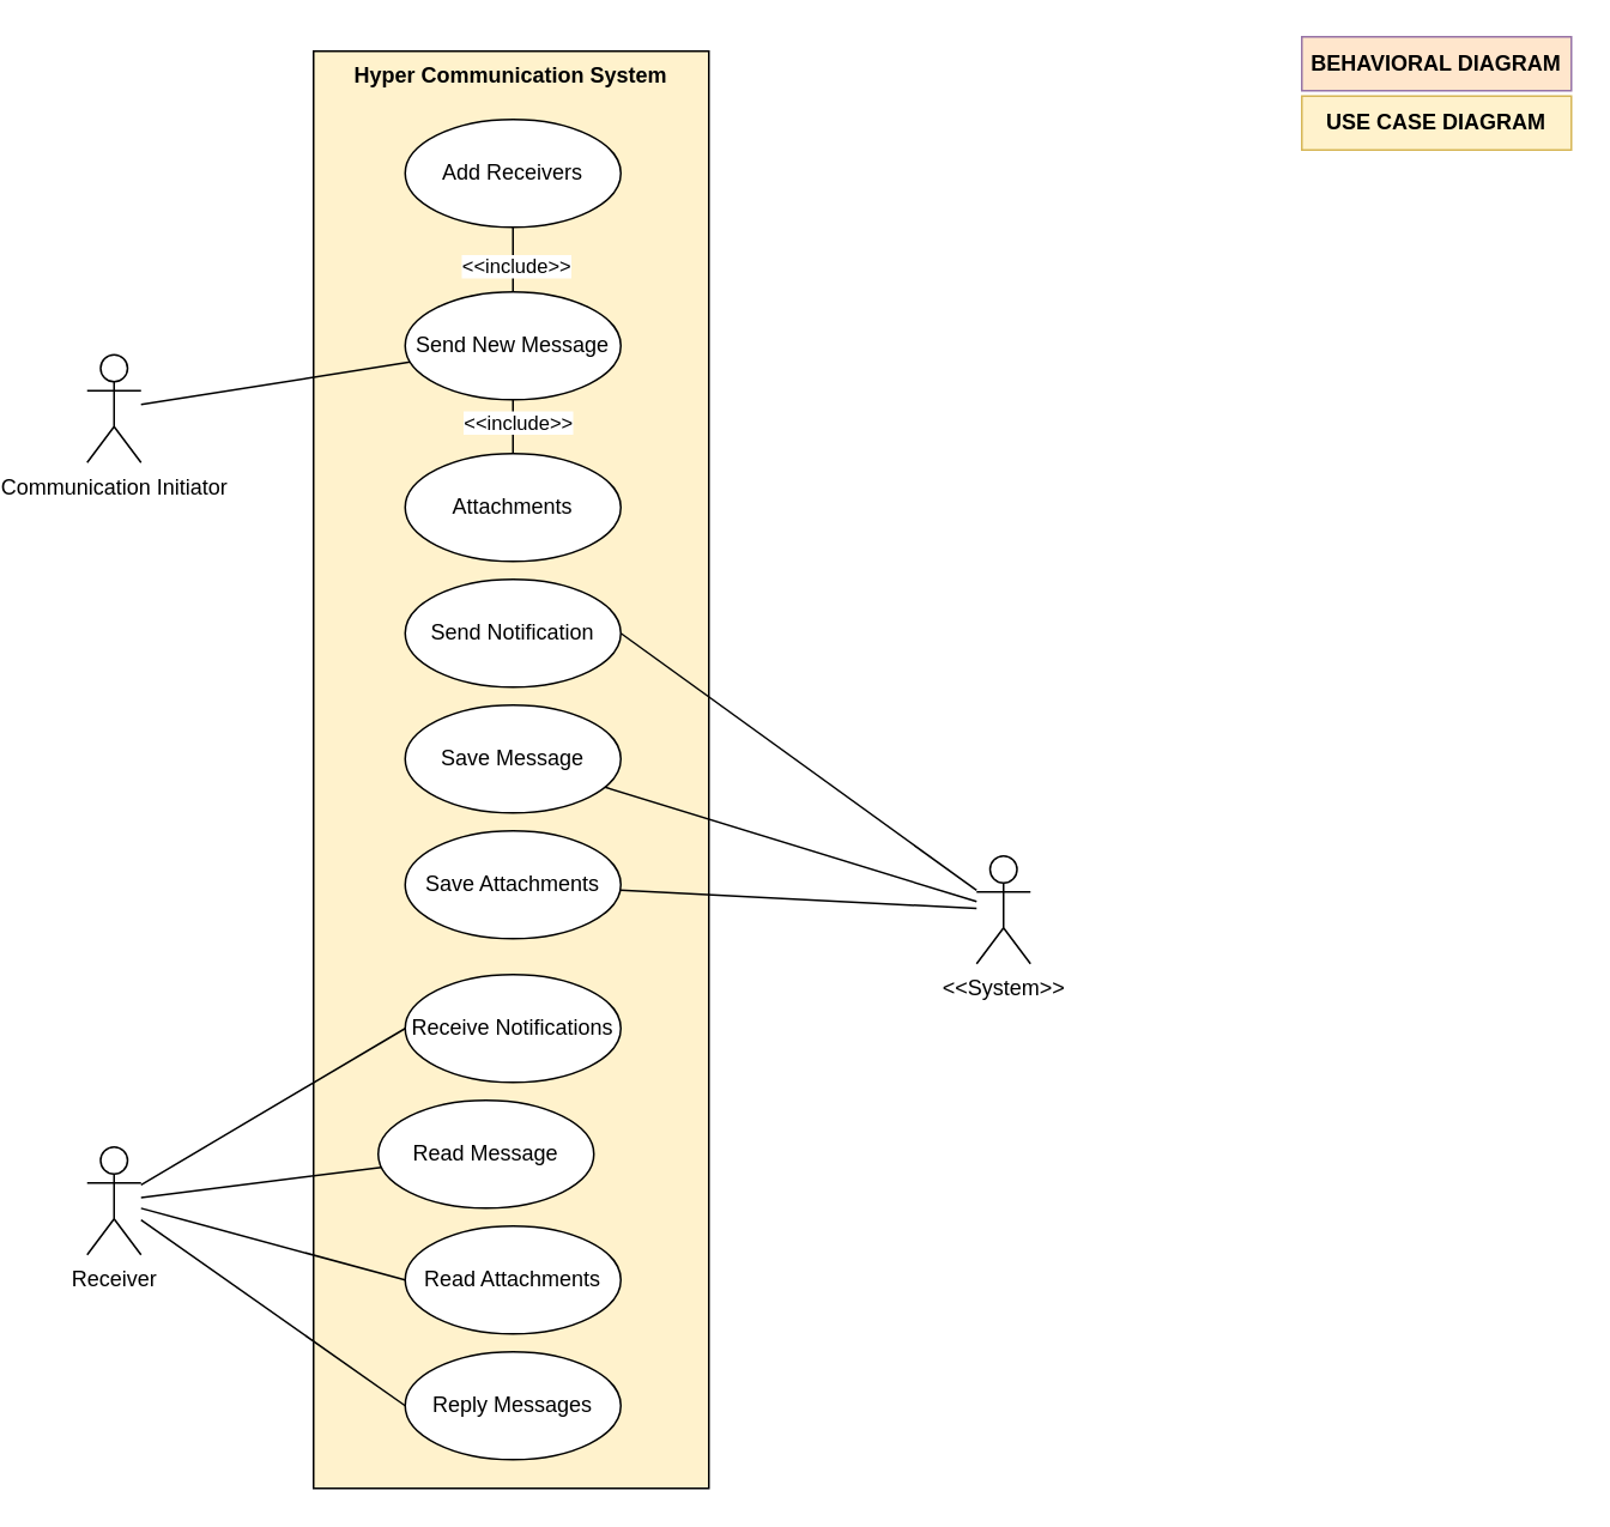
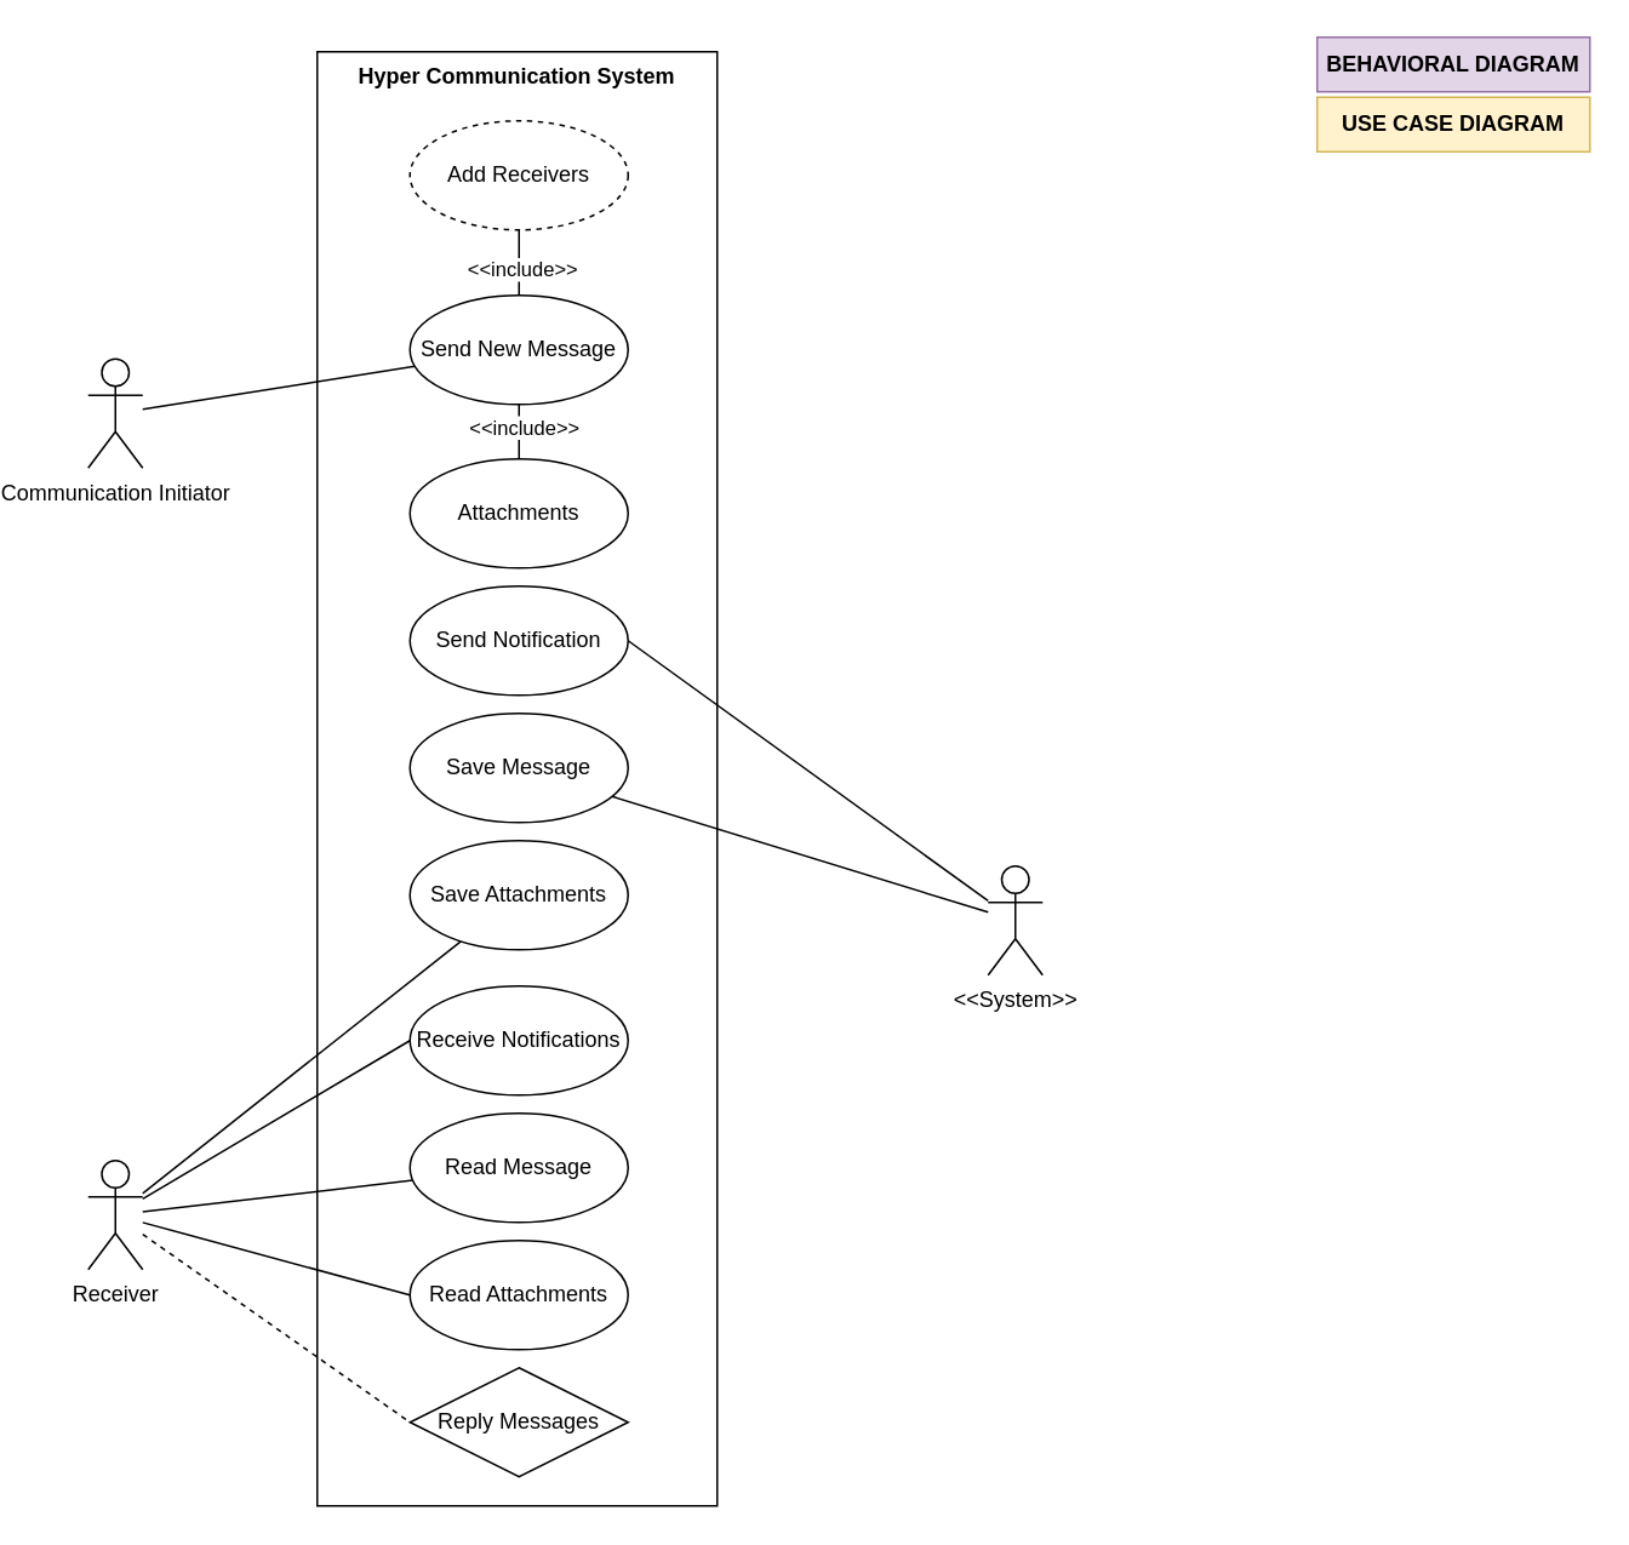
- <mxCell id="29" value="BEHAVIORAL DIAGRAM" style="rounded=0;whiteSpace=wrap;html=1;fillColor=#ffe6cc;strokeColor=#9673a6;fontStyle=1;" vertex="1" parent="1"><mxGeometry x="696" y="20" width="150" height="30" as="geometry" /></mxCell>
+ <mxCell id="29" value="BEHAVIORAL DIAGRAM" style="rounded=0;whiteSpace=wrap;html=1;fillColor=#e1d5e7;strokeColor=#9673a6;fontStyle=1" vertex="1" parent="1"><mxGeometry x="696" y="20" width="150" height="30" as="geometry" /></mxCell>
- <mxCell id="2" value="&lt;b&gt;Hyper Communication System&lt;/b&gt;" style="rounded=0;whiteSpace=wrap;html=1;verticalAlign=top;fillColor=#fff2cc;" vertex="1" parent="1"><mxGeometry x="146" y="28" width="220" height="800" as="geometry" /></mxCell>
+ <mxCell id="2" value="&lt;b&gt;Hyper Communication System&lt;/b&gt;" style="rounded=0;whiteSpace=wrap;html=1;verticalAlign=top;" vertex="1" parent="1"><mxGeometry x="146" y="28" width="220" height="800" as="geometry" /></mxCell>
- <mxCell id="19" value="Add Receivers" style="ellipse;whiteSpace=wrap;html=1;" vertex="1" parent="1"><mxGeometry x="197" y="66" width="120" height="60" as="geometry" /></mxCell>
+ <mxCell id="19" value="Add Receivers" style="ellipse;whiteSpace=wrap;html=1;dashed=1;" vertex="1" parent="1"><mxGeometry x="197" y="66" width="120" height="60" as="geometry" /></mxCell>
- <mxCell id="25" style="rounded=0;orthogonalLoop=1;jettySize=auto;html=1;endArrow=none;endFill=0;" edge="1" parent="1" source="26" target="11"><mxGeometry relative="1" as="geometry" /></mxCell>
+ <mxCell id="25" style="rounded=0;orthogonalLoop=1;jettySize=auto;html=1;endArrow=none;endFill=0;" edge="1" parent="1" source="26" target="17"><mxGeometry relative="1" as="geometry" /></mxCell>
- <mxCell id="20" value="Read Message" style="ellipse;whiteSpace=wrap;html=1;" vertex="1" parent="1"><mxGeometry x="182" y="612" width="120" height="60" as="geometry" /></mxCell>
+ <mxCell id="20" value="Read Message" style="ellipse;whiteSpace=wrap;html=1;" vertex="1" parent="1"><mxGeometry x="197" y="612" width="120" height="60" as="geometry" /></mxCell>
- <mxCell id="16" style="rounded=0;orthogonalLoop=1;jettySize=auto;html=1;entryX=0;entryY=0.5;entryDx=0;entryDy=0;endArrow=none;endFill=0;" edge="1" parent="1" source="17" target="27"><mxGeometry relative="1" as="geometry" /></mxCell>
+ <mxCell id="16" style="rounded=0;orthogonalLoop=1;jettySize=auto;html=1;entryX=0;entryY=0.5;entryDx=0;entryDy=0;endArrow=none;endFill=0;dashed=1;" edge="1" parent="1" source="17" target="27"><mxGeometry relative="1" as="geometry" /></mxCell>
- <mxCell id="27" value="Reply Messages" style="ellipse;whiteSpace=wrap;html=1;" vertex="1" parent="1"><mxGeometry x="197" y="752" width="120" height="60" as="geometry" /></mxCell>
+ <mxCell id="27" value="Reply Messages" style="rhombus;whiteSpace=wrap;html=1;" vertex="1" parent="1"><mxGeometry x="197" y="752" width="120" height="60" as="geometry" /></mxCell>
